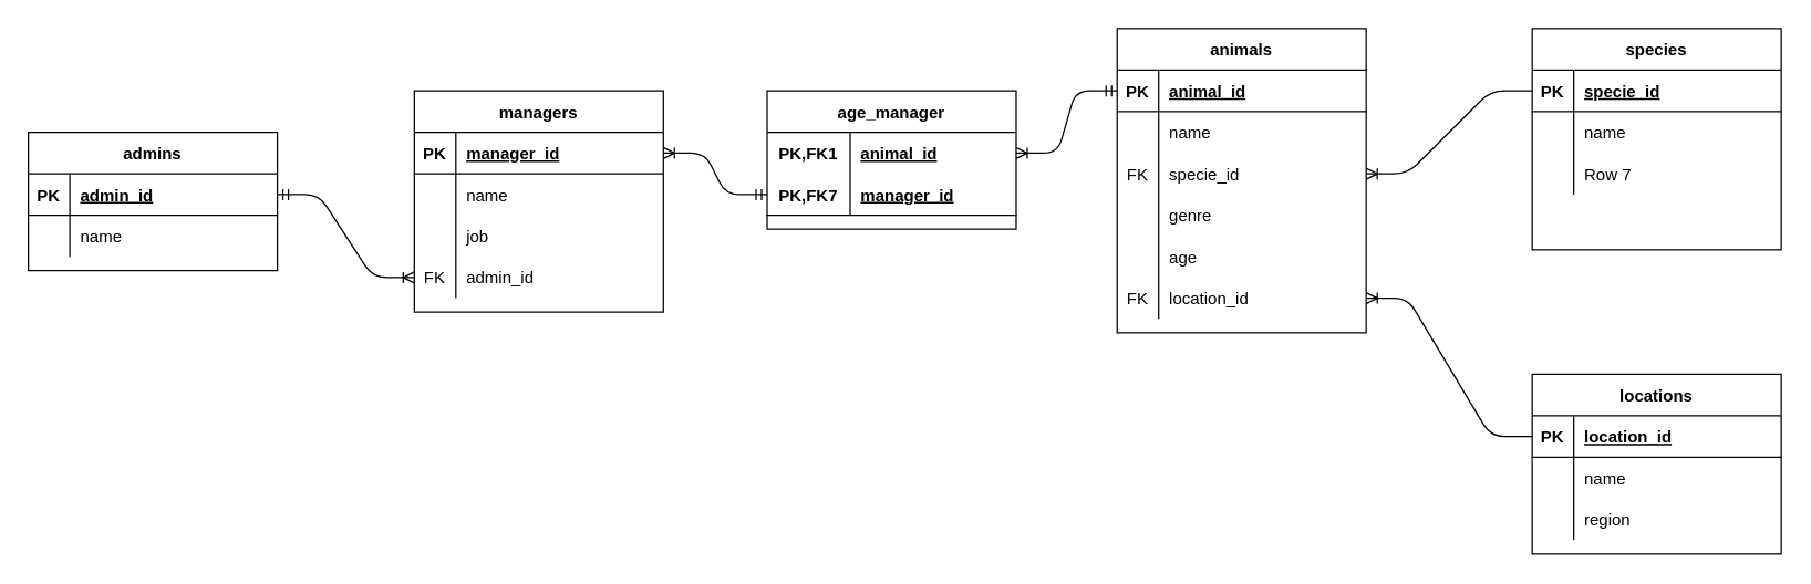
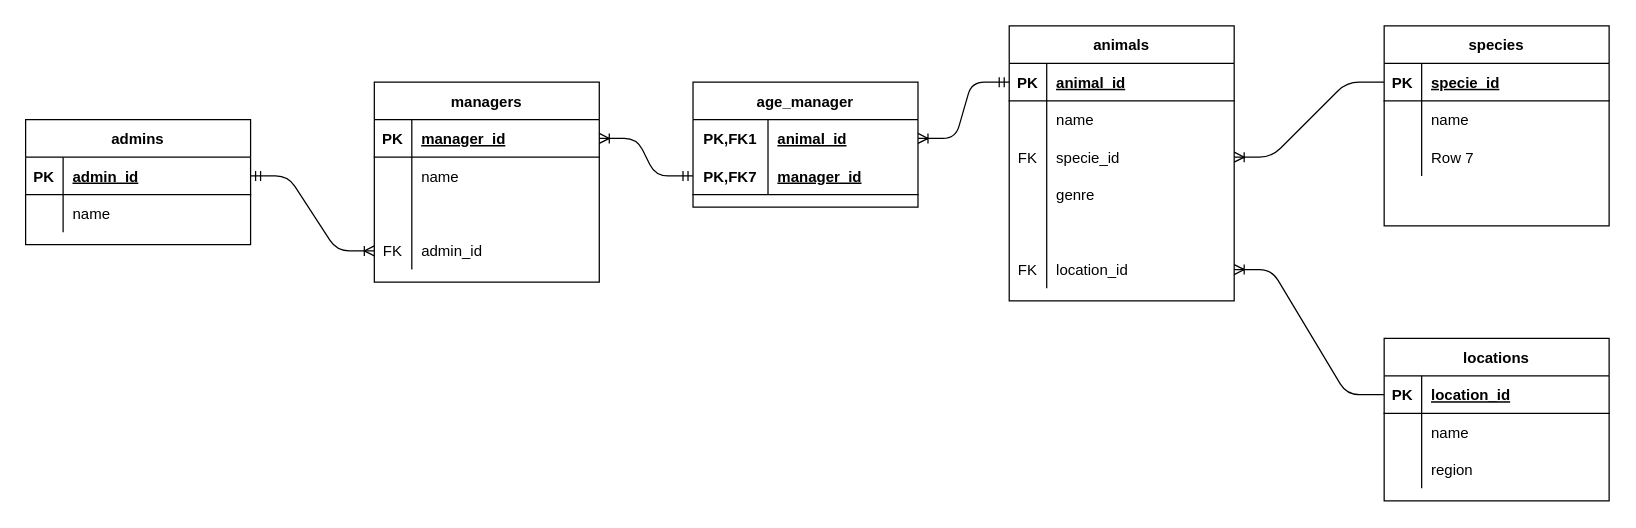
- <mxCell id="59" value="job" style="shape=partialRectangle;connectable=0;fillColor=none;top=0;left=0;bottom=0;right=0;align=left;spacingLeft=6;overflow=hidden;" parent="57" vertex="1"><mxGeometry x="30" width="150" height="30" as="geometry" /></mxCell>
- <mxCell id="17" value="age" style="shape=partialRectangle;connectable=0;fillColor=none;top=0;left=0;bottom=0;right=0;align=left;spacingLeft=6;overflow=hidden;" parent="15" vertex="1"><mxGeometry x="30" width="150" height="30" as="geometry" /></mxCell>
